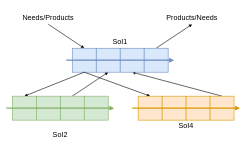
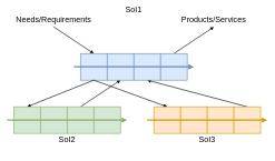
- <mxCell id="3" value="Needs/Products" style="rounded=0;whiteSpace=wrap;html=1;fillColor=none;strokeColor=none;" parent="1" vertex="1"><mxGeometry x="20" y="20" width="120" height="20" as="geometry" /></mxCell>
+ <mxCell id="3" value="Needs/Requirements" style="rounded=0;whiteSpace=wrap;html=1;fillColor=none;strokeColor=none;" parent="1" vertex="1"><mxGeometry x="20" y="20" width="120" height="20" as="geometry" /></mxCell>
- <mxCell id="4" value="Products/Needs" style="rounded=0;whiteSpace=wrap;html=1;fillColor=none;strokeColor=none;" parent="1" vertex="1"><mxGeometry x="260" y="20" width="120" height="20" as="geometry" /></mxCell>
+ <mxCell id="4" value="Products/Services" style="rounded=0;whiteSpace=wrap;html=1;fillColor=none;strokeColor=none;" parent="1" vertex="1"><mxGeometry x="260" y="20" width="120" height="20" as="geometry" /></mxCell>
- <mxCell id="26" value="SoI1" style="rounded=0;whiteSpace=wrap;html=1;fillColor=none;strokeColor=none;" parent="1" vertex="1"><mxGeometry x="180" y="60" width="40" height="20" as="geometry" /></mxCell>
+ <mxCell id="26" value="SoI1" style="rounded=0;whiteSpace=wrap;html=1;fillColor=none;strokeColor=none;" parent="1" vertex="1"><mxGeometry x="180" y="5" width="40" height="20" as="geometry" /></mxCell>
- <mxCell id="28" value="SoI4" style="rounded=0;whiteSpace=wrap;html=1;fillColor=none;strokeColor=none;" parent="1" vertex="1"><mxGeometry x="290" y="200" width="40" height="20" as="geometry" /></mxCell>
+ <mxCell id="28" value="SoI3" style="rounded=0;whiteSpace=wrap;html=1;fillColor=none;strokeColor=none;" parent="1" vertex="1"><mxGeometry x="290" y="200" width="40" height="20" as="geometry" /></mxCell>
- <mxCell id="27" value="SoI2" style="rounded=0;whiteSpace=wrap;html=1;fillColor=none;strokeColor=none;" parent="1" vertex="1"><mxGeometry x="80" y="215" width="40" height="20" as="geometry" /></mxCell>
+ <mxCell id="27" value="SoI2" style="rounded=0;whiteSpace=wrap;html=1;fillColor=none;strokeColor=none;" parent="1" vertex="1"><mxGeometry x="80" y="200" width="40" height="20" as="geometry" /></mxCell>
